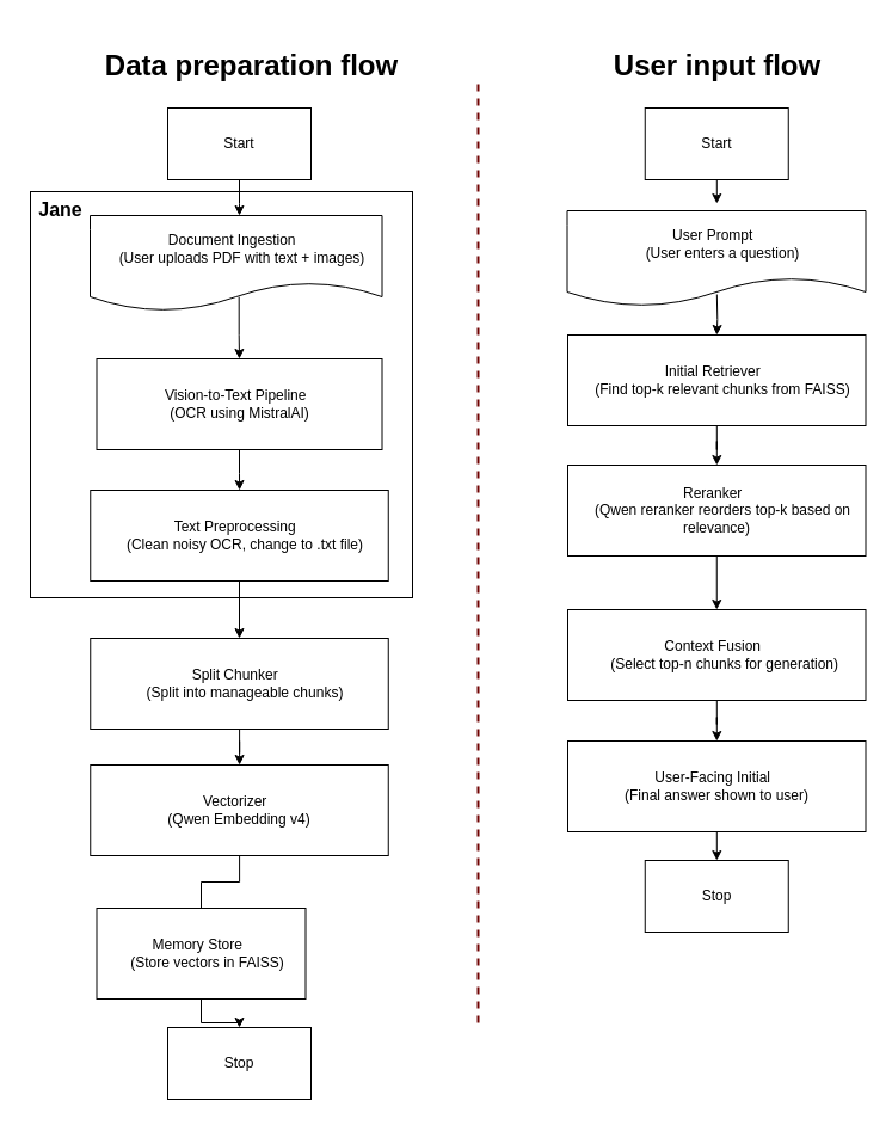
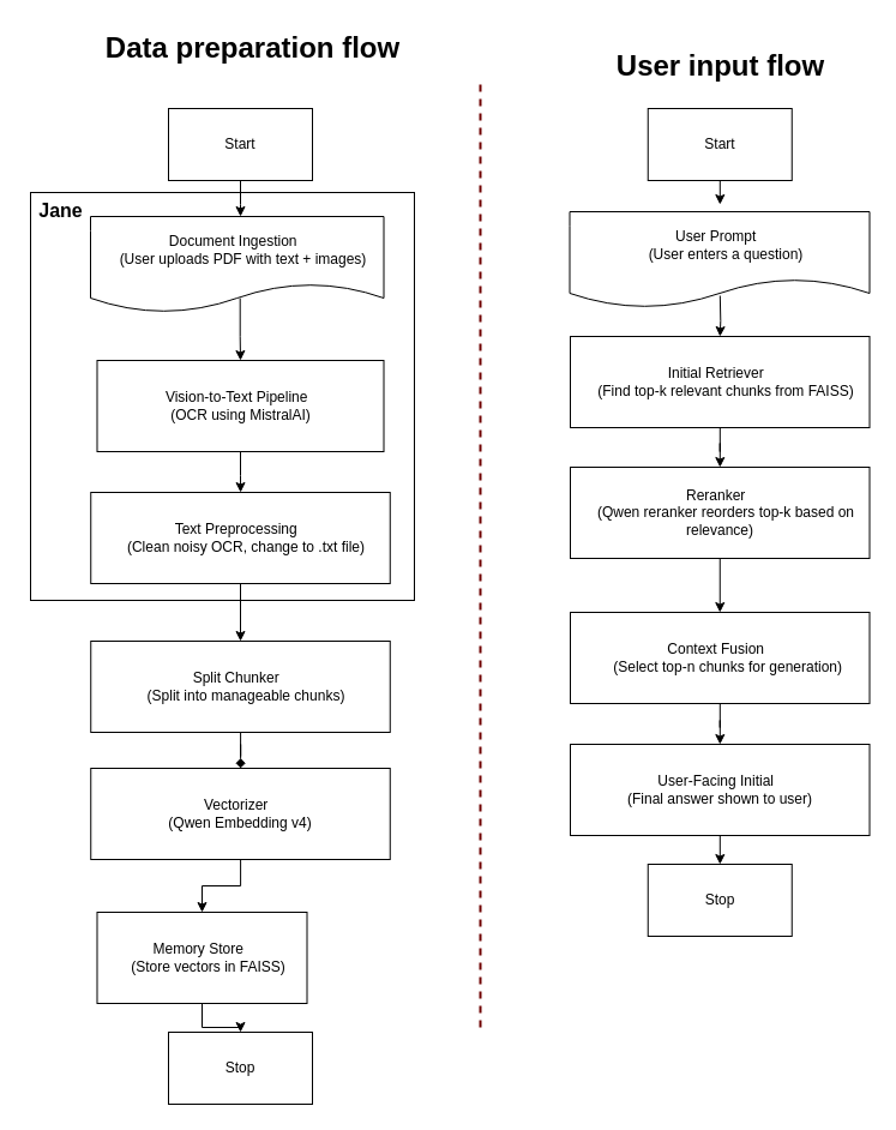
- <mxCell id="31" value="&lt;h1&gt;Data preparation flow&lt;/h1&gt;" style="text;html=1;align=center;verticalAlign=middle;resizable=0;points=[];autosize=1;strokeColor=none;fillColor=none;" vertex="1" parent="1"><mxGeometry x="75.25" y="20" width="270" height="70" as="geometry" /></mxCell>
+ <mxCell id="31" value="&lt;h1&gt;Data preparation flow&lt;/h1&gt;" style="text;html=1;align=center;verticalAlign=middle;resizable=0;points=[];autosize=1;strokeColor=none;fillColor=none;" vertex="1" parent="1"><mxGeometry x="75.25" y="5" width="270" height="70" as="geometry" /></mxCell>
- <mxCell id="11" style="edgeStyle=orthogonalEdgeStyle;rounded=0;orthogonalLoop=1;jettySize=auto;html=1;" edge="1" parent="1" source="12" target="14"><mxGeometry relative="1" as="geometry" /></mxCell>
+ <mxCell id="11" style="edgeStyle=orthogonalEdgeStyle;rounded=0;orthogonalLoop=1;jettySize=auto;html=1;endArrow=diamond;" edge="1" parent="1" source="12" target="14"><mxGeometry relative="1" as="geometry" /></mxCell>
- <mxCell id="13" style="edgeStyle=orthogonalEdgeStyle;rounded=0;orthogonalLoop=1;jettySize=auto;html=1;endArrow=none;" edge="1" parent="1" source="14" target="16"><mxGeometry relative="1" as="geometry" /></mxCell>
+ <mxCell id="13" style="edgeStyle=orthogonalEdgeStyle;rounded=0;orthogonalLoop=1;jettySize=auto;html=1;" edge="1" parent="1" source="14" target="16"><mxGeometry relative="1" as="geometry" /></mxCell>
